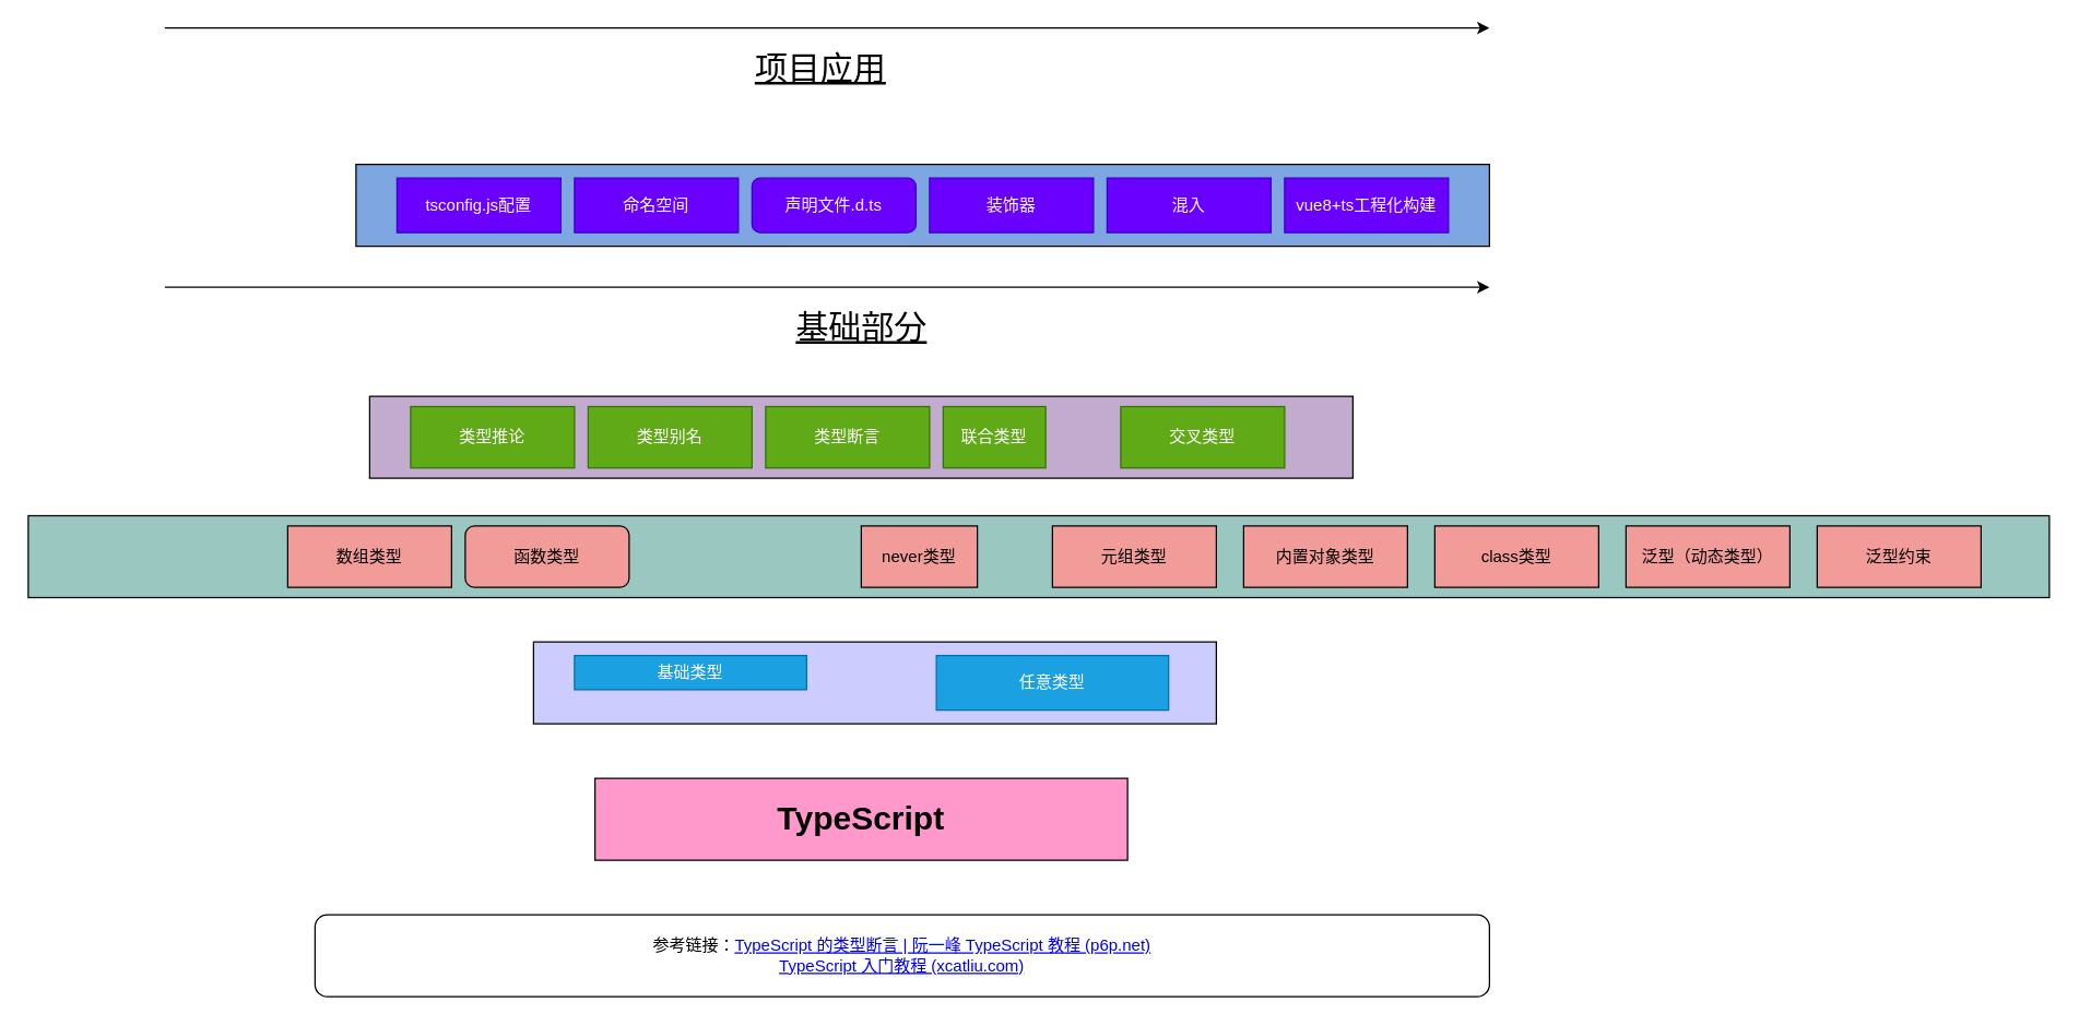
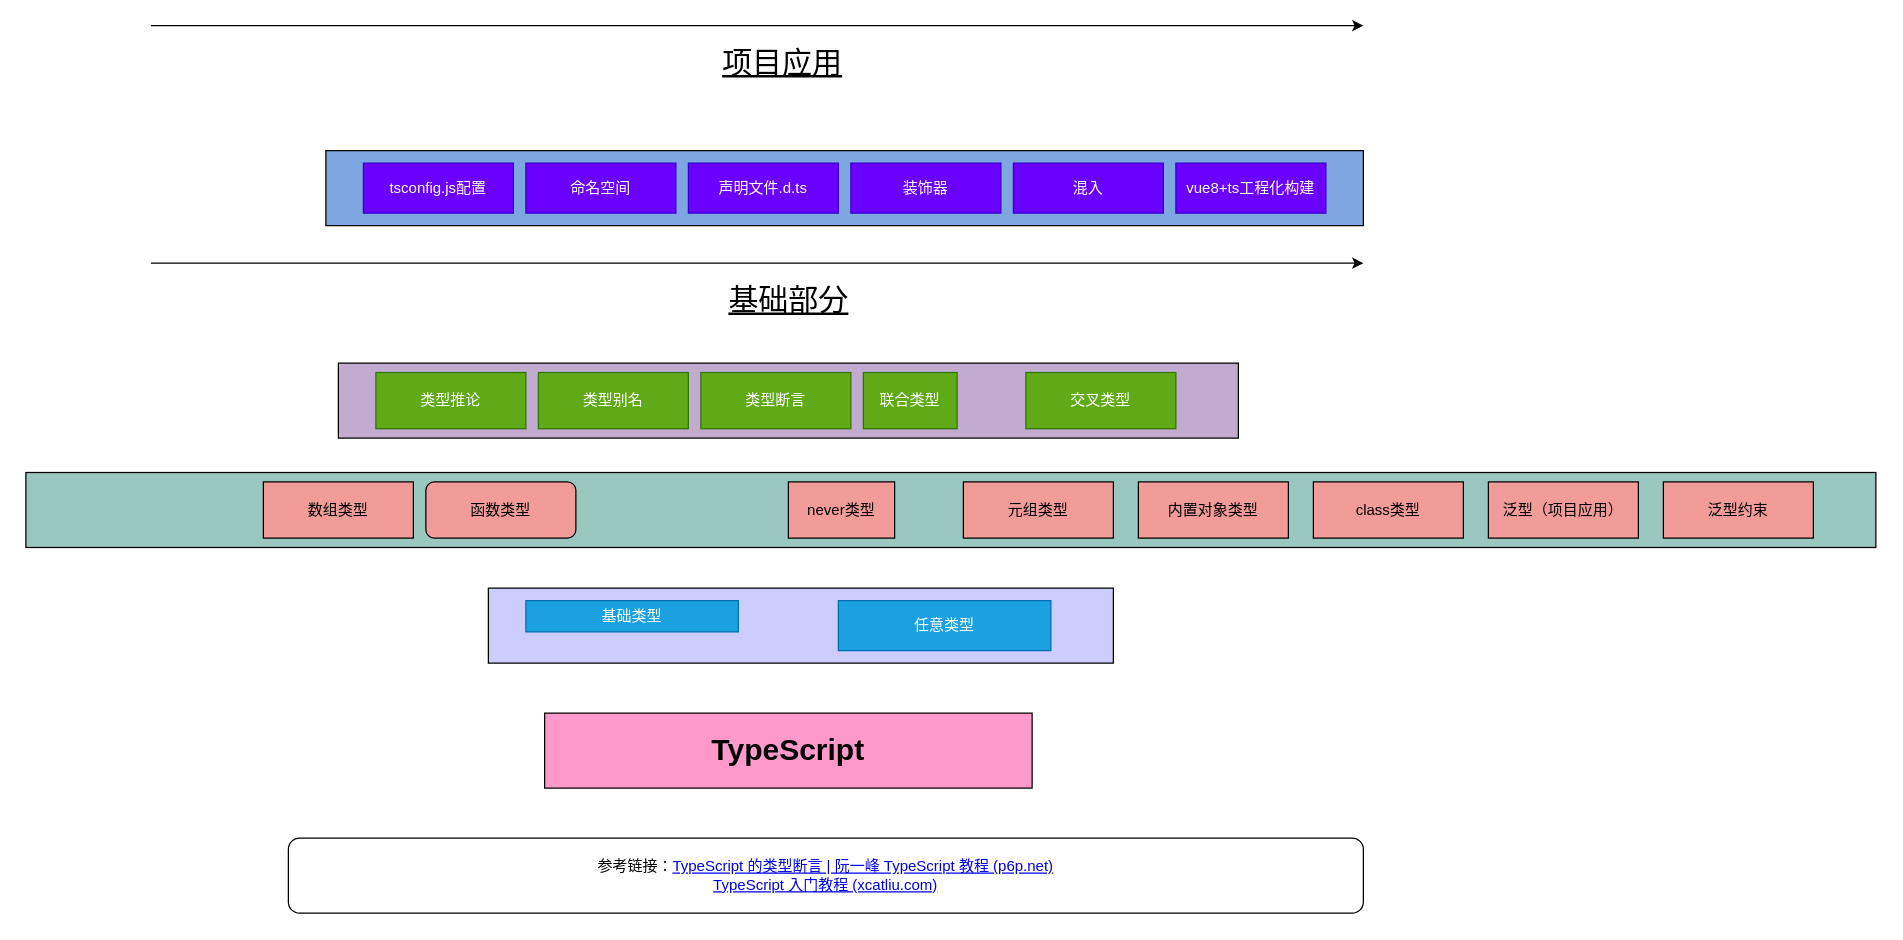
- <mxCell id="31" value="&lt;font style=&quot;font-size: 24px&quot;&gt;&lt;u&gt;项目应用&lt;/u&gt;&lt;/font&gt;" style="text;html=1;align=center;verticalAlign=middle;resizable=0;points=[];autosize=1;" parent="1" vertex="1"><mxGeometry x="545" y="40" width="110" height="20" as="geometry" /></mxCell>
+ <mxCell id="31" value="&lt;font style=&quot;font-size: 24px&quot;&gt;&lt;u&gt;项目应用&lt;/u&gt;&lt;/font&gt;" style="text;html=1;align=center;verticalAlign=middle;resizable=0;points=[];autosize=1;" parent="1" vertex="1"><mxGeometry x="570" y="40" width="110" height="20" as="geometry" /></mxCell>
- <mxCell id="26" value="声明文件.d.ts" style="whiteSpace=wrap;html=1;fillColor=#6a00ff;fontColor=#ffffff;strokeColor=#3700CC;rounded=1;" parent="1" vertex="1"><mxGeometry x="550" y="130" width="120" height="40" as="geometry" /></mxCell>
+ <mxCell id="26" value="声明文件.d.ts" style="rounded=0;whiteSpace=wrap;html=1;fillColor=#6a00ff;fontColor=#ffffff;strokeColor=#3700CC;" parent="1" vertex="1"><mxGeometry x="550" y="130" width="120" height="40" as="geometry" /></mxCell>
- <mxCell id="13" value="泛型（动态类型）" style="rounded=0;whiteSpace=wrap;html=1;fillColor=#F19C99;" parent="1" vertex="1"><mxGeometry x="1190" y="385" width="120" height="45" as="geometry" /></mxCell>
+ <mxCell id="13" value="泛型（项目应用）" style="rounded=0;whiteSpace=wrap;html=1;fillColor=#F19C99;" parent="1" vertex="1"><mxGeometry x="1190" y="385" width="120" height="45" as="geometry" /></mxCell>
- <mxCell id="5" value="任意类型" style="rounded=0;whiteSpace=wrap;html=1;fillColor=#1ba1e2;fontColor=#ffffff;strokeColor=#006EAF;" parent="1" vertex="1"><mxGeometry x="685" y="480" width="170" height="40" as="geometry" /></mxCell>
+ <mxCell id="5" value="任意类型" style="rounded=0;whiteSpace=wrap;html=1;fillColor=#1ba1e2;fontColor=#ffffff;strokeColor=#006EAF;" parent="1" vertex="1"><mxGeometry x="670" y="480" width="170" height="40" as="geometry" /></mxCell>
